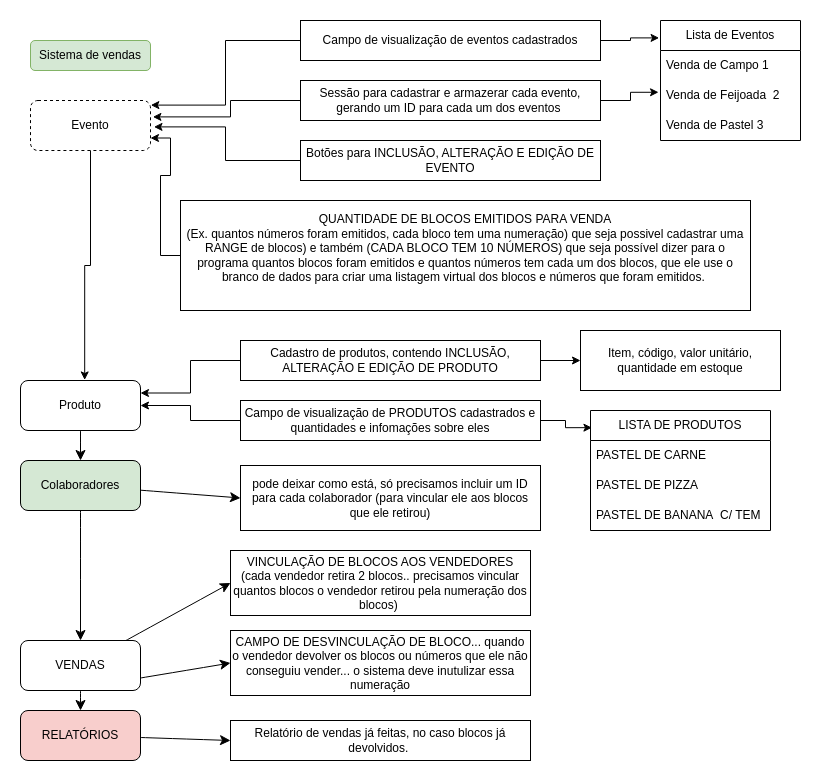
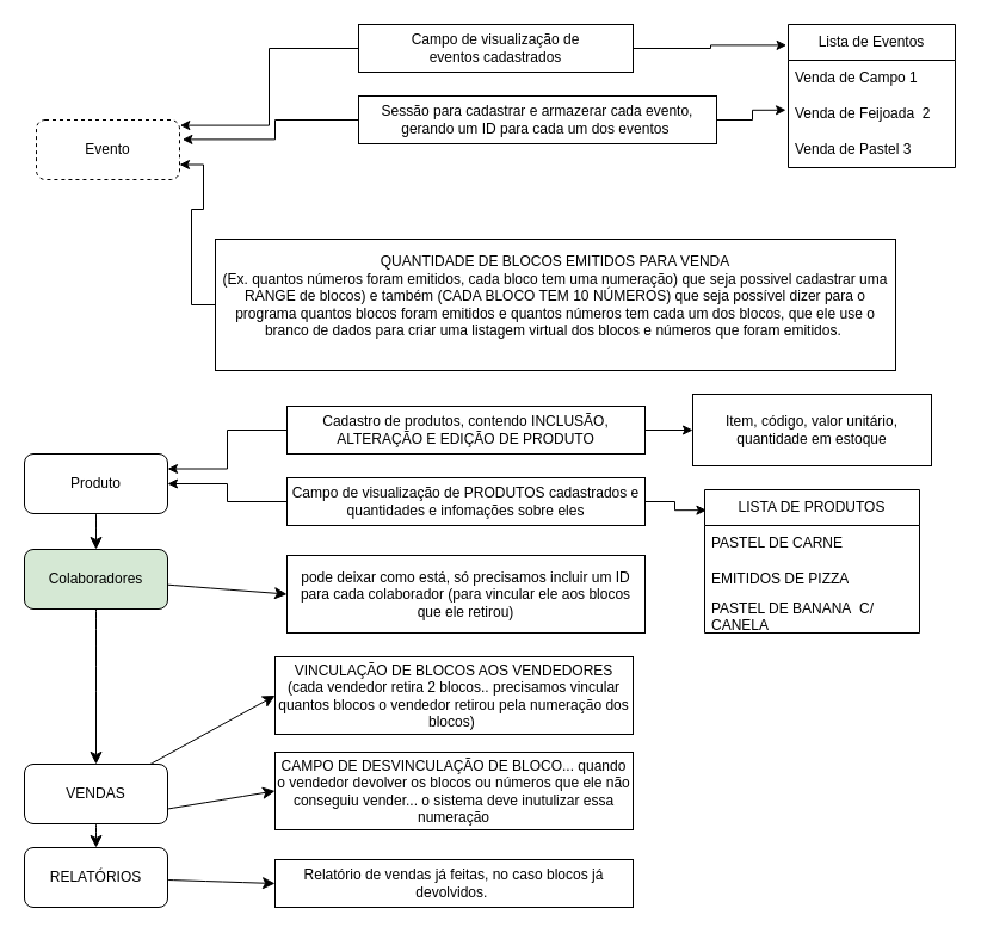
- <mxCell id="14" value="Campo de visualização de eventos&amp;nbsp;&lt;span data-darkreader-inline-color=&quot;&quot; data-darkreader-inline-bgcolor=&quot;&quot; style=&quot;background-color: transparent; color: light-dark(rgb(0, 0, 0), rgb(255, 255, 255)); --darkreader-inline-bgcolor: transparent; --darkreader-inline-color: var(--darkreader-text-000000, #181a1b);&quot;&gt;cadastrados&lt;/span&gt;" style="rounded=0;whiteSpace=wrap;html=1;" vertex="1" parent="1"><mxGeometry x="300" y="20" width="300" height="40" as="geometry" /></mxCell>
+ <mxCell id="14" value="Campo de visualização de eventos&amp;nbsp;&lt;span data-darkreader-inline-color=&quot;&quot; data-darkreader-inline-bgcolor=&quot;&quot; style=&quot;background-color: transparent; color: light-dark(rgb(0, 0, 0), rgb(255, 255, 255)); --darkreader-inline-bgcolor: transparent; --darkreader-inline-color: var(--darkreader-text-000000, #181a1b);&quot;&gt;cadastrados&lt;/span&gt;" style="rounded=0;whiteSpace=wrap;html=1;" vertex="1" parent="1"><mxGeometry x="300" y="20" width="230" height="40" as="geometry" /></mxCell>
- <mxCell id="3" value="Sistema de vendas" style="text;html=1;align=center;verticalAlign=middle;whiteSpace=wrap;rounded=1;fillColor=#D5E8D4;strokeColor=#82b366;" vertex="1" parent="1"><mxGeometry x="30" y="40" width="120" height="30" as="geometry" /></mxCell>
- <mxCell id="31" style="edgeStyle=orthogonalEdgeStyle;rounded=0;orthogonalLoop=1;jettySize=auto;html=1;entryX=1.029;entryY=0.528;entryDx=0;entryDy=0;entryPerimeter=0;" edge="1" parent="1" source="15" target="2"><mxGeometry relative="1" as="geometry" /></mxCell>
- <mxCell id="15" value="Botões para INCLUSÃO, ALTERAÇÃO E EDIÇÃO DE EVENTO" style="rounded=0;whiteSpace=wrap;html=1;" vertex="1" parent="1"><mxGeometry x="300" y="140" width="300" height="40" as="geometry" /></mxCell>
- <mxCell id="36" style="edgeStyle=orthogonalEdgeStyle;rounded=0;orthogonalLoop=1;jettySize=auto;html=1;entryX=0.535;entryY=-0.011;entryDx=0;entryDy=0;entryPerimeter=0;" edge="1" parent="1" source="2" target="5"><mxGeometry relative="1" as="geometry" /></mxCell>
- <mxCell id="27" value="PASTEL DE PIZZA" style="text;strokeColor=none;fillColor=none;align=left;verticalAlign=middle;spacingLeft=4;spacingRight=4;overflow=hidden;points=[[0,0.5],[1,0.5]];portConstraint=eastwest;rotatable=0;whiteSpace=wrap;html=1;" vertex="1" parent="25"><mxGeometry y="60" width="180" height="30" as="geometry" /></mxCell>
+ <mxCell id="27" value="EMITIDOS DE PIZZA" style="text;strokeColor=none;fillColor=none;align=left;verticalAlign=middle;spacingLeft=4;spacingRight=4;overflow=hidden;points=[[0,0.5],[1,0.5]];portConstraint=eastwest;rotatable=0;whiteSpace=wrap;html=1;" vertex="1" parent="25"><mxGeometry y="60" width="180" height="30" as="geometry" /></mxCell>
- <mxCell id="28" value="PASTEL DE BANANA&amp;nbsp; C/ TEM" style="text;strokeColor=none;fillColor=none;align=left;verticalAlign=middle;spacingLeft=4;spacingRight=4;overflow=hidden;points=[[0,0.5],[1,0.5]];portConstraint=eastwest;rotatable=0;whiteSpace=wrap;html=1;" vertex="1" parent="25"><mxGeometry y="90" width="180" height="30" as="geometry" /></mxCell>
+ <mxCell id="28" value="PASTEL DE BANANA&amp;nbsp; C/ CANELA" style="text;strokeColor=none;fillColor=none;align=left;verticalAlign=middle;spacingLeft=4;spacingRight=4;overflow=hidden;points=[[0,0.5],[1,0.5]];portConstraint=eastwest;rotatable=0;whiteSpace=wrap;html=1;" vertex="1" parent="25"><mxGeometry y="90" width="180" height="30" as="geometry" /></mxCell>
- <mxCell id="43" value="RELATÓRIOS" style="rounded=1;whiteSpace=wrap;html=1;fontSize=12;glass=0;strokeWidth=1;shadow=0;fillColor=#f8cecc;" vertex="1" parent="1"><mxGeometry x="20" y="710" width="120" height="50" as="geometry" /></mxCell>
+ <mxCell id="43" value="RELATÓRIOS" style="rounded=1;whiteSpace=wrap;html=1;fontSize=12;glass=0;strokeWidth=1;shadow=0;" vertex="1" parent="1"><mxGeometry x="20" y="710" width="120" height="50" as="geometry" /></mxCell>
